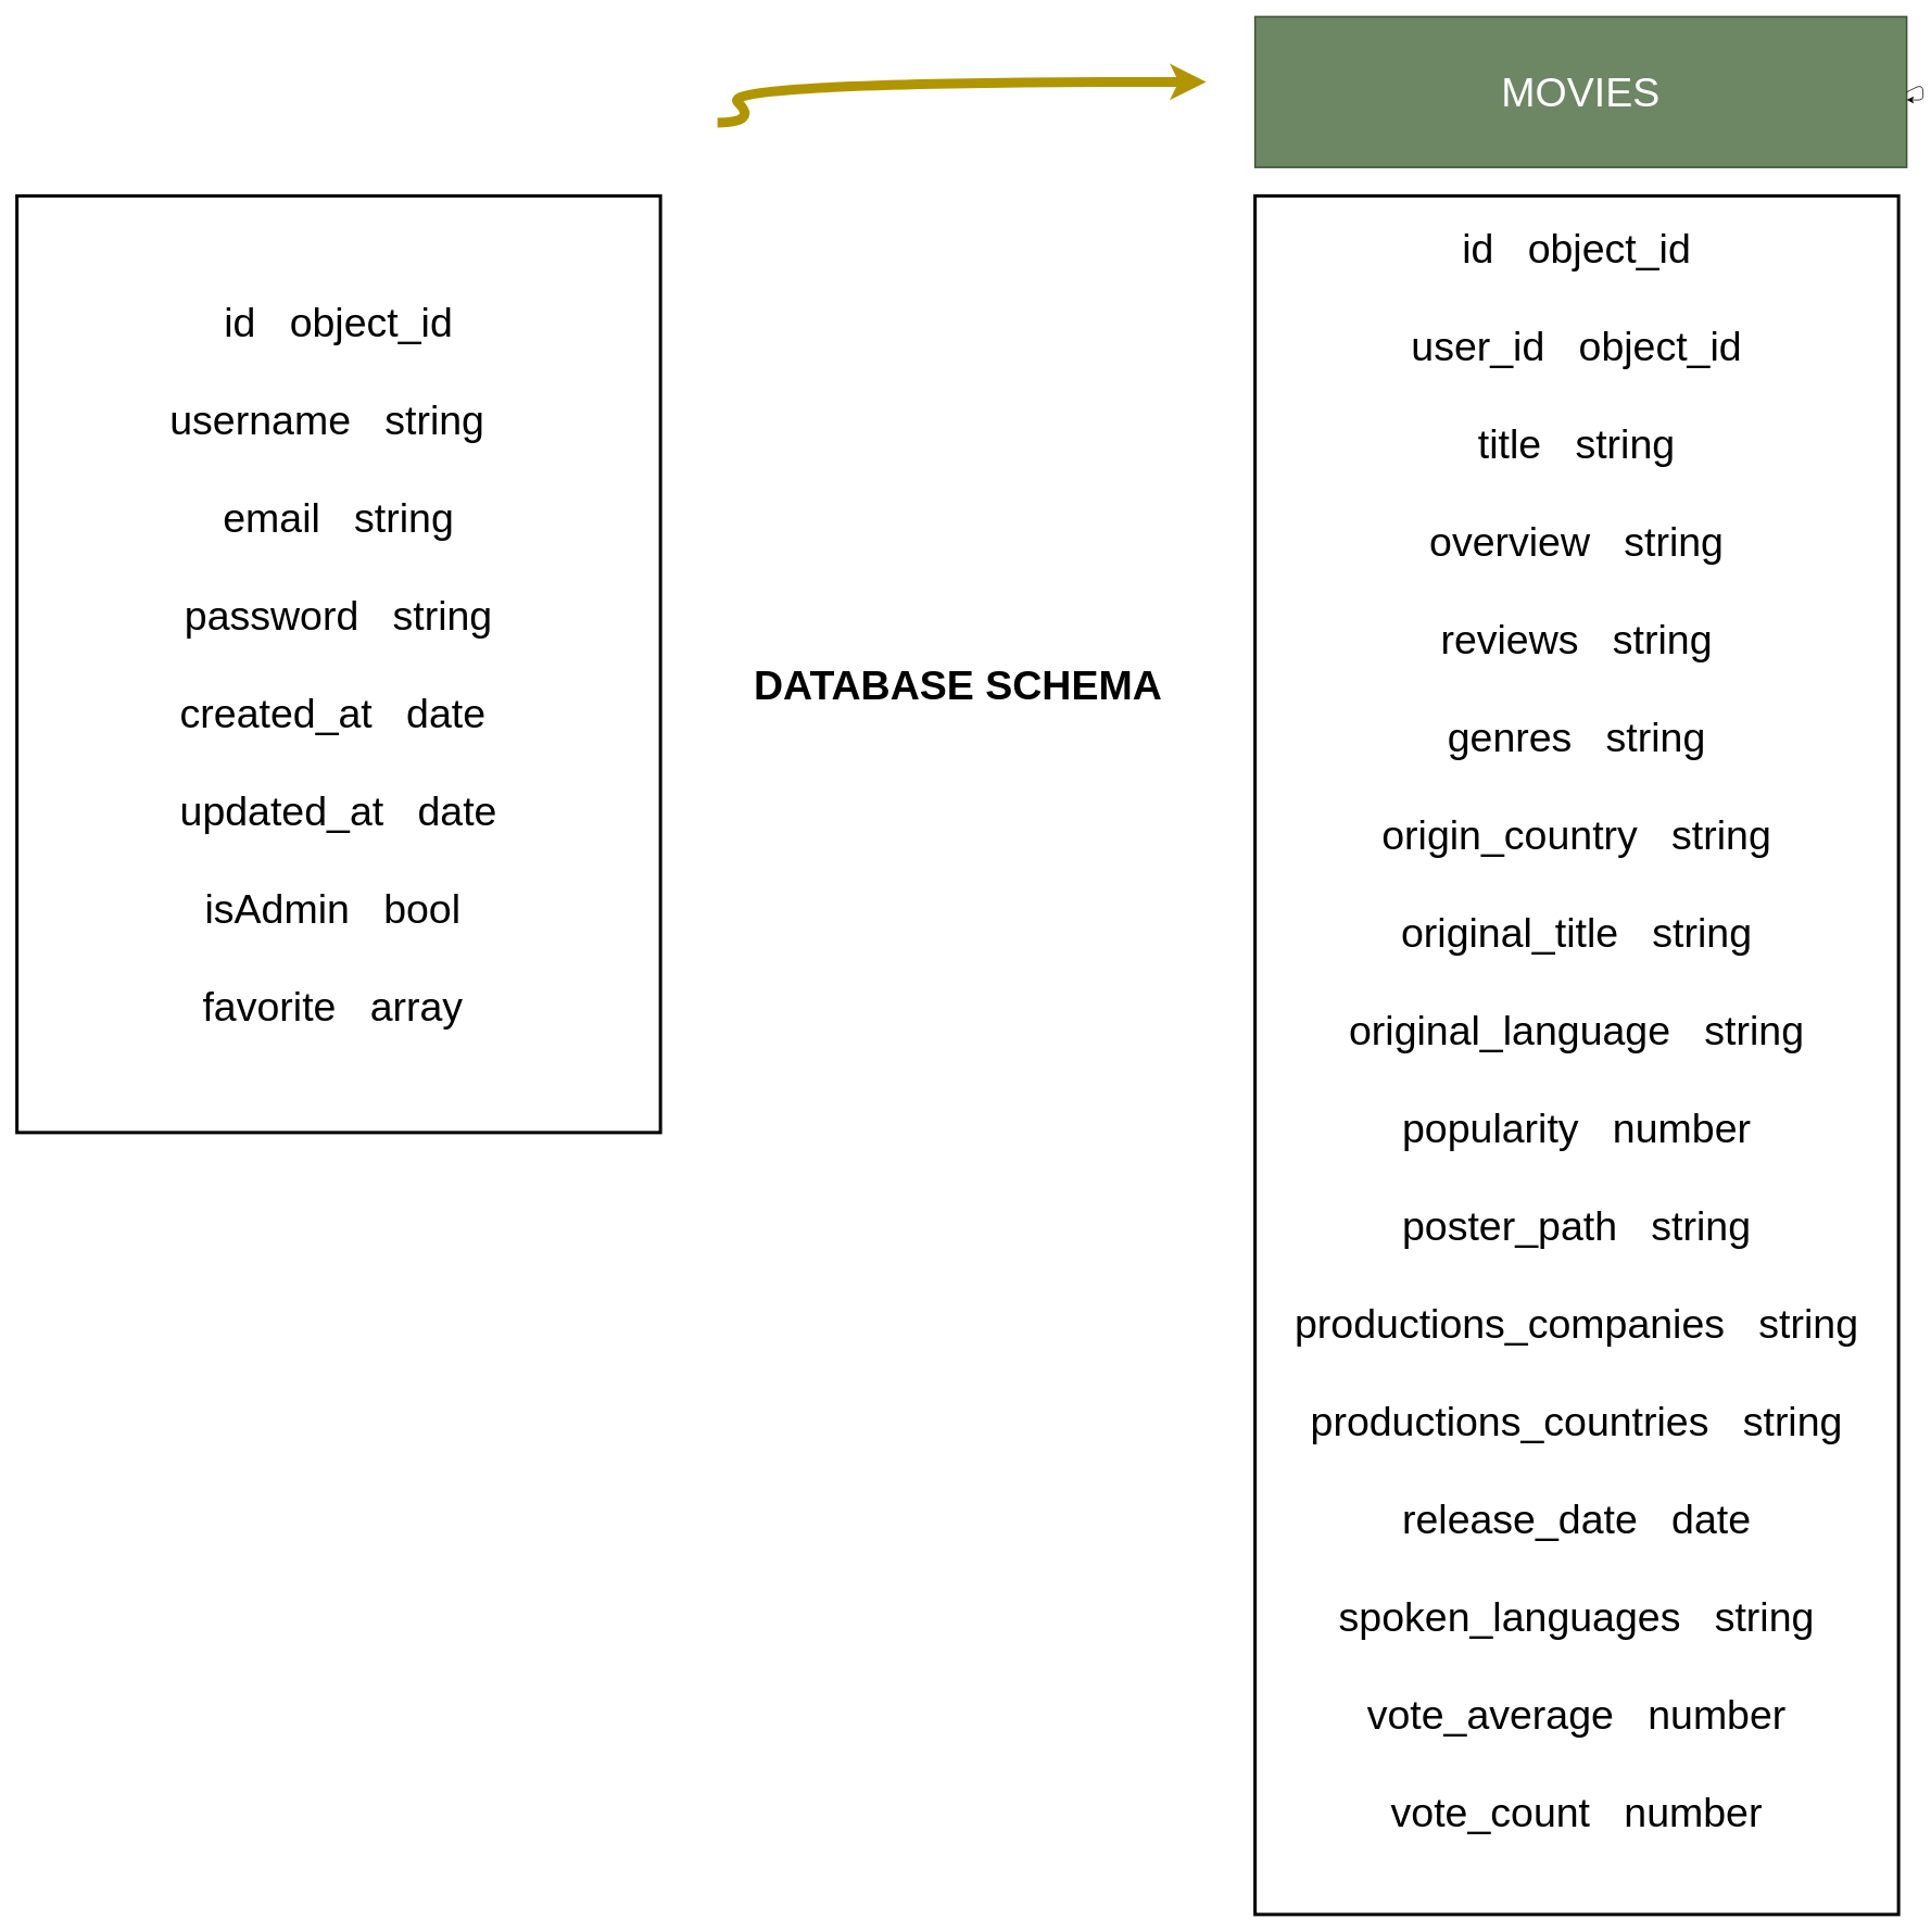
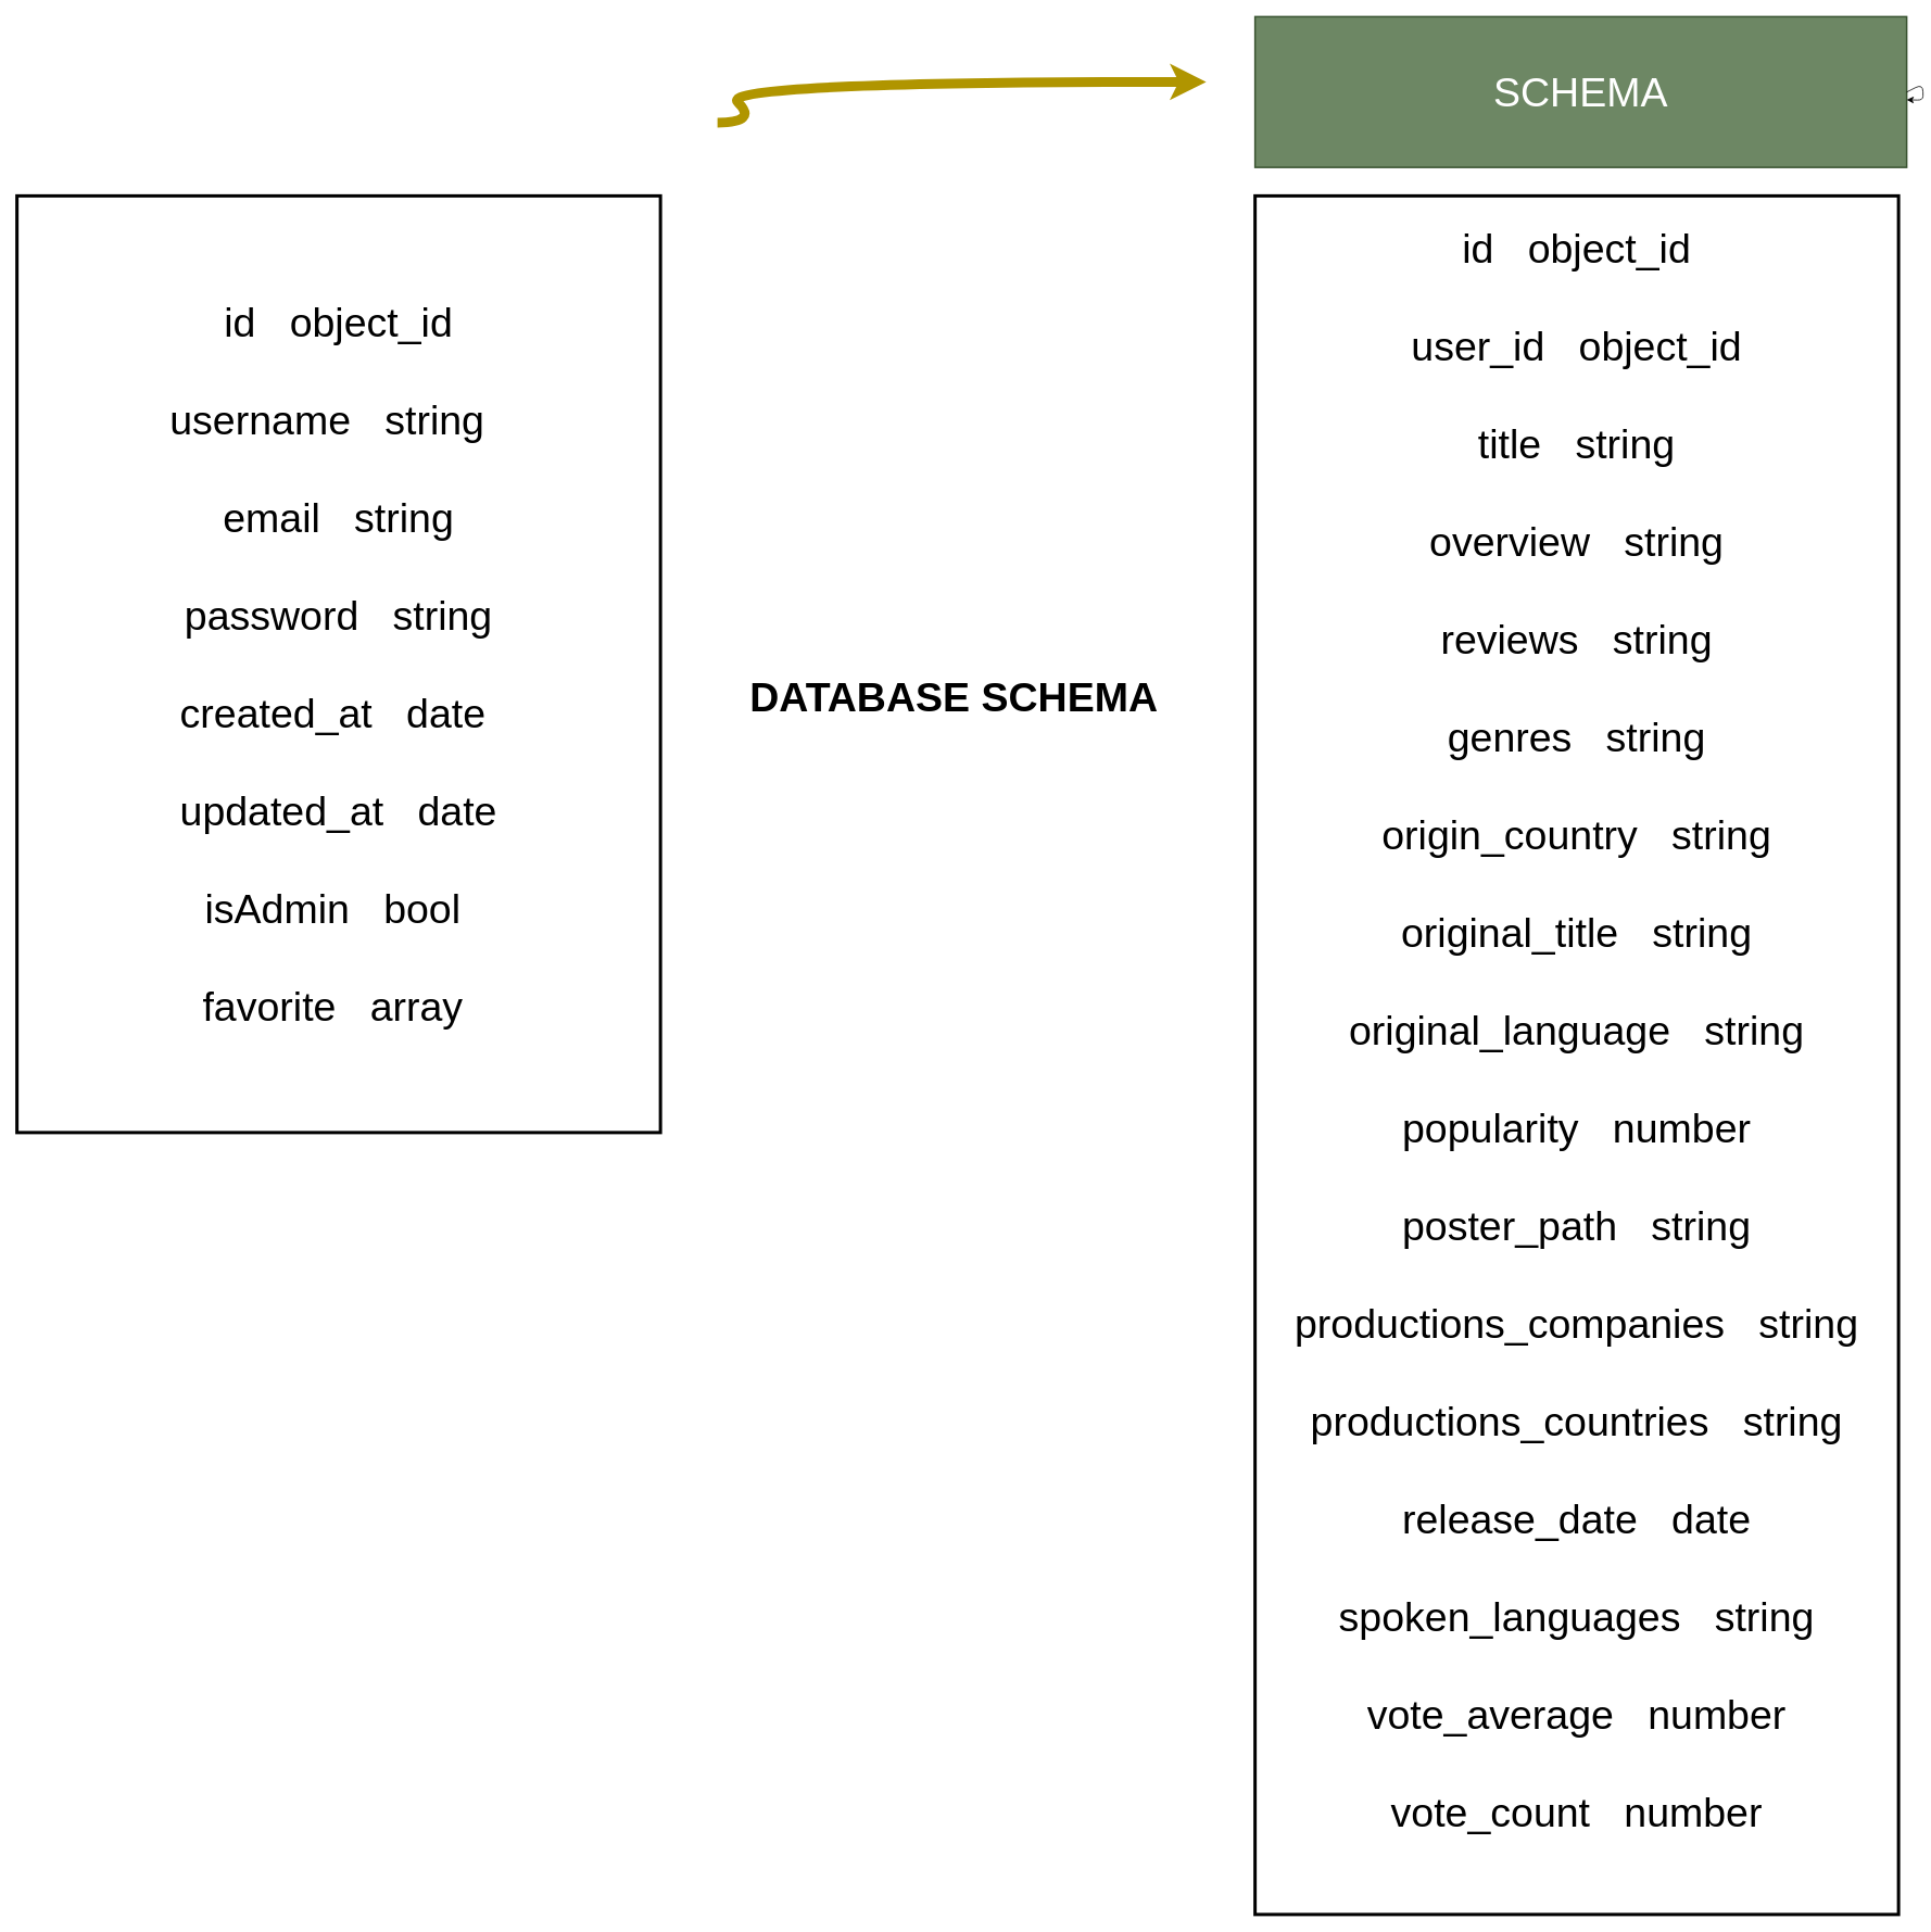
- <mxCell id="4" value="MOVIES" style="rounded=0;whiteSpace=wrap;html=1;strokeWidth=2;fontSize=50;fillColor=#6d8764;strokeColor=#3A5431;fontColor=#ffffff;" parent="1" vertex="1"><mxGeometry x="1540" y="20" width="800" height="185" as="geometry" /></mxCell>
+ <mxCell id="4" value="SCHEMA" style="rounded=0;whiteSpace=wrap;html=1;strokeWidth=2;fontSize=50;fillColor=#6d8764;strokeColor=#3A5431;fontColor=#ffffff;" parent="1" vertex="1"><mxGeometry x="1540" y="20" width="800" height="185" as="geometry" /></mxCell>
- <mxCell id="8" value="DATABASE SCHEMA" style="text;strokeColor=none;fillColor=none;html=1;fontSize=50;fontStyle=1;verticalAlign=middle;align=center;strokeWidth=43;" parent="1" vertex="1"><mxGeometry x="890" y="520" width="570" height="640" as="geometry" /></mxCell>
+ <mxCell id="8" value="DATABASE SCHEMA" style="text;strokeColor=none;fillColor=none;html=1;fontSize=50;fontStyle=1;verticalAlign=middle;align=center;strokeWidth=43;" parent="1" vertex="1"><mxGeometry x="885" y="535" width="570" height="640" as="geometry" /></mxCell>
